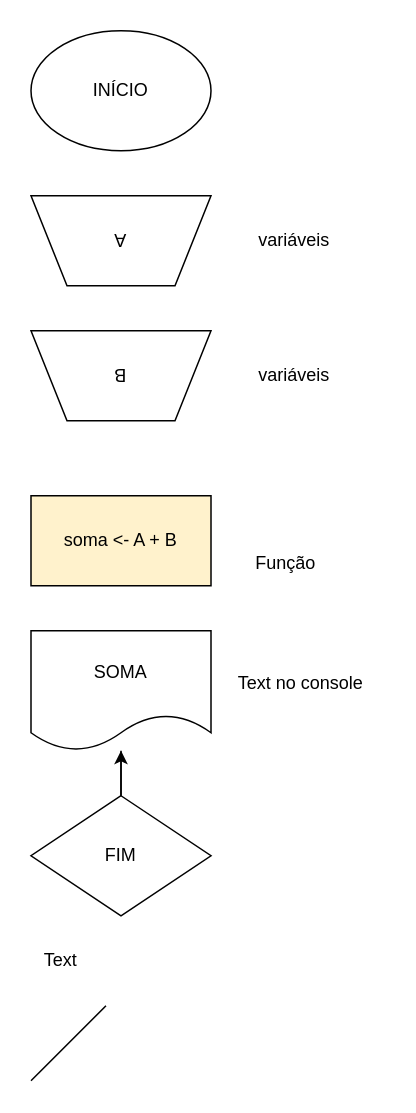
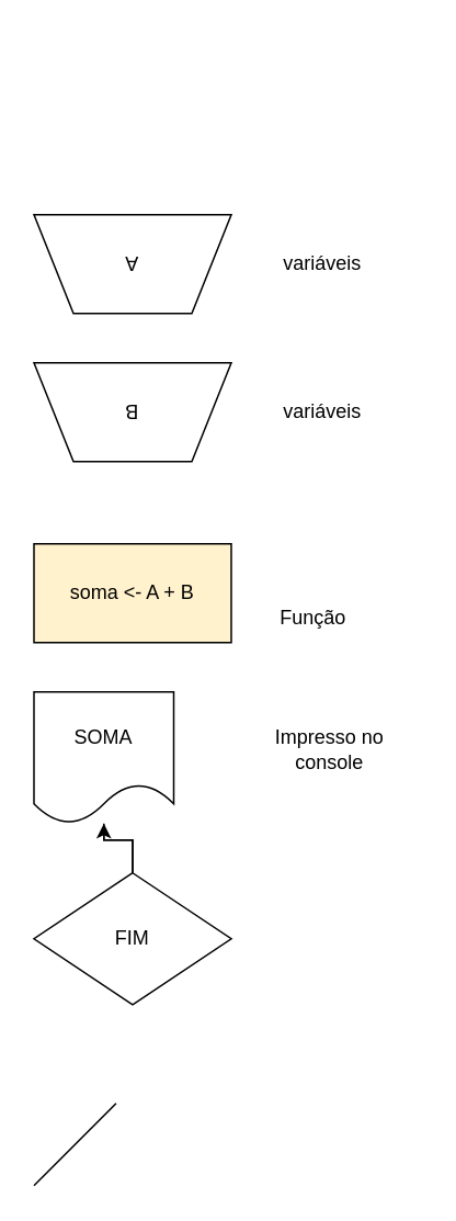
- <mxCell id="2" value="INÍCIO" style="ellipse;whiteSpace=wrap;html=1;" vertex="1" parent="1"><mxGeometry x="20" y="20" width="120" height="80" as="geometry" /></mxCell>
- <mxCell id="13" value="Text no console&lt;br&gt;" style="text;html=1;strokeColor=none;fillColor=none;align=center;verticalAlign=middle;whiteSpace=wrap;rounded=0;" vertex="1" parent="1"><mxGeometry x="145" y="450" width="110" height="10" as="geometry" /></mxCell>
+ <mxCell id="13" value="Impresso no console&lt;br&gt;" style="text;html=1;strokeColor=none;fillColor=none;align=center;verticalAlign=middle;whiteSpace=wrap;rounded=0;" vertex="1" parent="1"><mxGeometry x="145" y="450" width="110" height="10" as="geometry" /></mxCell>
- <mxCell id="6" value="SOMA" style="shape=document;whiteSpace=wrap;html=1;boundedLbl=1;" vertex="1" parent="1"><mxGeometry x="20" y="420" width="120" height="80" as="geometry" /></mxCell>
+ <mxCell id="6" value="SOMA" style="shape=document;whiteSpace=wrap;html=1;boundedLbl=1;" vertex="1" parent="1"><mxGeometry x="20" y="420" width="85" height="80" as="geometry" /></mxCell>
- <mxCell id="11" value="Text" style="text;html=1;strokeColor=none;fillColor=none;align=center;verticalAlign=middle;whiteSpace=wrap;rounded=0;" vertex="1" parent="1"><mxGeometry x="20" y="630" width="40" height="20" as="geometry" /></mxCell>
